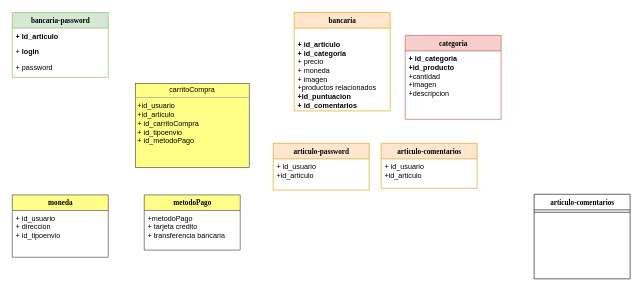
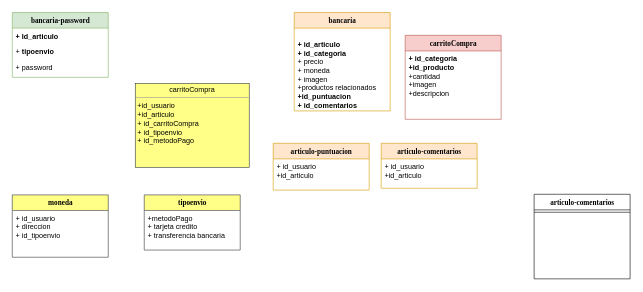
- <mxCell id="19" value="categoria" style="swimlane;html=1;fontStyle=1;align=center;verticalAlign=top;childLayout=stackLayout;horizontal=1;startSize=26;horizontalStack=0;resizeParent=1;resizeLast=0;collapsible=1;marginBottom=0;swimlaneFillColor=#ffffff;rounded=0;shadow=0;comic=0;labelBackgroundColor=none;strokeWidth=1;fillColor=#f8cecc;fontFamily=Verdana;fontSize=12;strokeColor=#b85450;" parent="1" vertex="1"><mxGeometry x="675" y="58" width="160" height="140" as="geometry" /></mxCell>
+ <mxCell id="19" value="carritoCompra" style="swimlane;html=1;fontStyle=1;align=center;verticalAlign=top;childLayout=stackLayout;horizontal=1;startSize=26;horizontalStack=0;resizeParent=1;resizeLast=0;collapsible=1;marginBottom=0;swimlaneFillColor=#ffffff;rounded=0;shadow=0;comic=0;labelBackgroundColor=none;strokeWidth=1;fillColor=#f8cecc;fontFamily=Verdana;fontSize=12;strokeColor=#b85450;" parent="1" vertex="1"><mxGeometry x="675" y="58" width="160" height="140" as="geometry" /></mxCell>
- <mxCell id="6" value="+ &lt;b&gt;login&lt;/b&gt;" style="text;html=1;strokeColor=none;fillColor=none;align=left;verticalAlign=top;spacingLeft=4;spacingRight=4;whiteSpace=wrap;overflow=hidden;rotatable=0;points=[[0,0.5],[1,0.5]];portConstraint=eastwest;" parent="4" vertex="1"><mxGeometry y="52" width="160" height="26" as="geometry" /></mxCell>
+ <mxCell id="6" value="+ &lt;b&gt;tipoenvio&lt;/b&gt;" style="text;html=1;strokeColor=none;fillColor=none;align=left;verticalAlign=top;spacingLeft=4;spacingRight=4;whiteSpace=wrap;overflow=hidden;rotatable=0;points=[[0,0.5],[1,0.5]];portConstraint=eastwest;" parent="4" vertex="1"><mxGeometry y="52" width="160" height="26" as="geometry" /></mxCell>
- <mxCell id="17" value="articulo-password" style="swimlane;html=1;fontStyle=1;align=center;verticalAlign=top;childLayout=stackLayout;horizontal=1;startSize=26;horizontalStack=0;resizeParent=1;resizeLast=0;collapsible=1;marginBottom=0;swimlaneFillColor=#ffffff;rounded=0;shadow=0;comic=0;labelBackgroundColor=none;strokeWidth=1;fillColor=#ffe6cc;fontFamily=Verdana;fontSize=12;strokeColor=#d79b00;" parent="1" vertex="1"><mxGeometry x="455" y="238" width="160" height="78" as="geometry" /></mxCell>
+ <mxCell id="17" value="articulo-puntuacion" style="swimlane;html=1;fontStyle=1;align=center;verticalAlign=top;childLayout=stackLayout;horizontal=1;startSize=26;horizontalStack=0;resizeParent=1;resizeLast=0;collapsible=1;marginBottom=0;swimlaneFillColor=#ffffff;rounded=0;shadow=0;comic=0;labelBackgroundColor=none;strokeWidth=1;fillColor=#ffe6cc;fontFamily=Verdana;fontSize=12;strokeColor=#d79b00;" parent="1" vertex="1"><mxGeometry x="455" y="238" width="160" height="78" as="geometry" /></mxCell>
- <mxCell id="8" value="metodoPago" style="swimlane;html=1;fontStyle=1;align=center;verticalAlign=top;childLayout=stackLayout;horizontal=1;startSize=26;horizontalStack=0;resizeParent=1;resizeLast=0;collapsible=1;marginBottom=0;swimlaneFillColor=#ffffff;rounded=0;shadow=0;comic=0;labelBackgroundColor=none;strokeWidth=1;fillColor=#ffff88;fontFamily=Verdana;fontSize=12;strokeColor=#36393d;" parent="1" vertex="1"><mxGeometry x="240" y="324" width="160" height="92" as="geometry" /></mxCell>
+ <mxCell id="8" value="tipoenvio" style="swimlane;html=1;fontStyle=1;align=center;verticalAlign=top;childLayout=stackLayout;horizontal=1;startSize=26;horizontalStack=0;resizeParent=1;resizeLast=0;collapsible=1;marginBottom=0;swimlaneFillColor=#ffffff;rounded=0;shadow=0;comic=0;labelBackgroundColor=none;strokeWidth=1;fillColor=#ffff88;fontFamily=Verdana;fontSize=12;strokeColor=#36393d;" parent="1" vertex="1"><mxGeometry x="240" y="324" width="160" height="92" as="geometry" /></mxCell>
